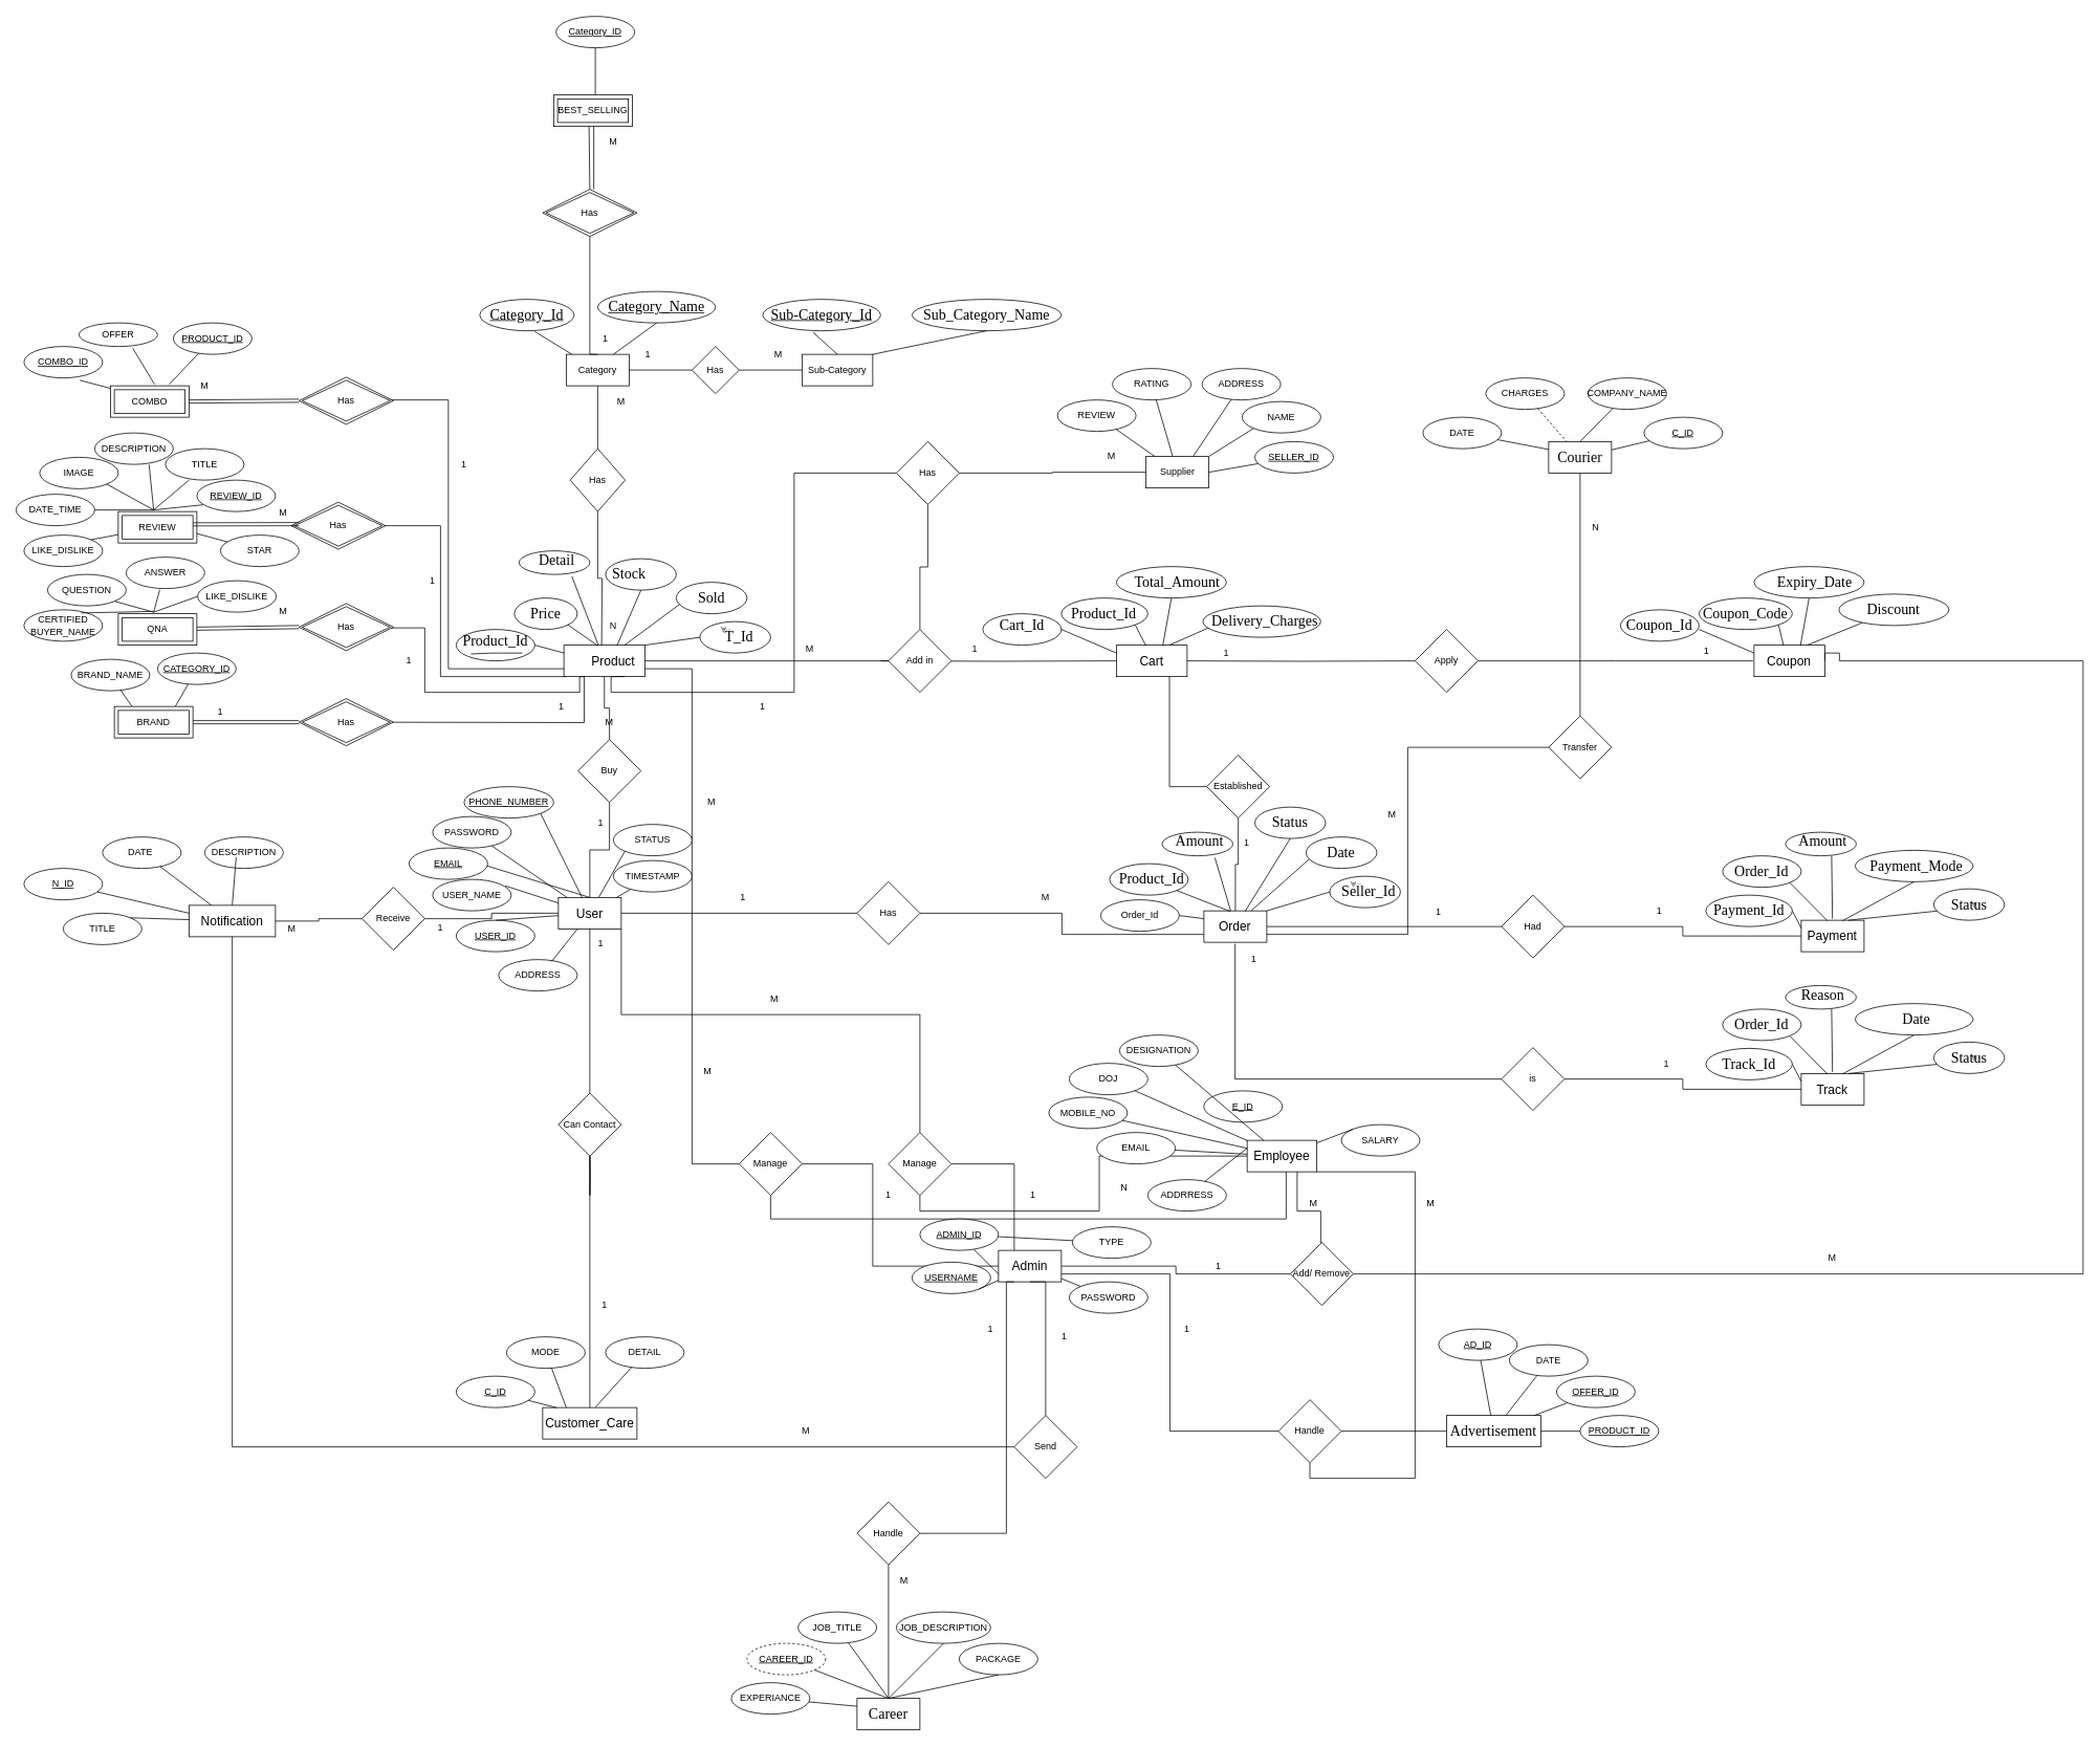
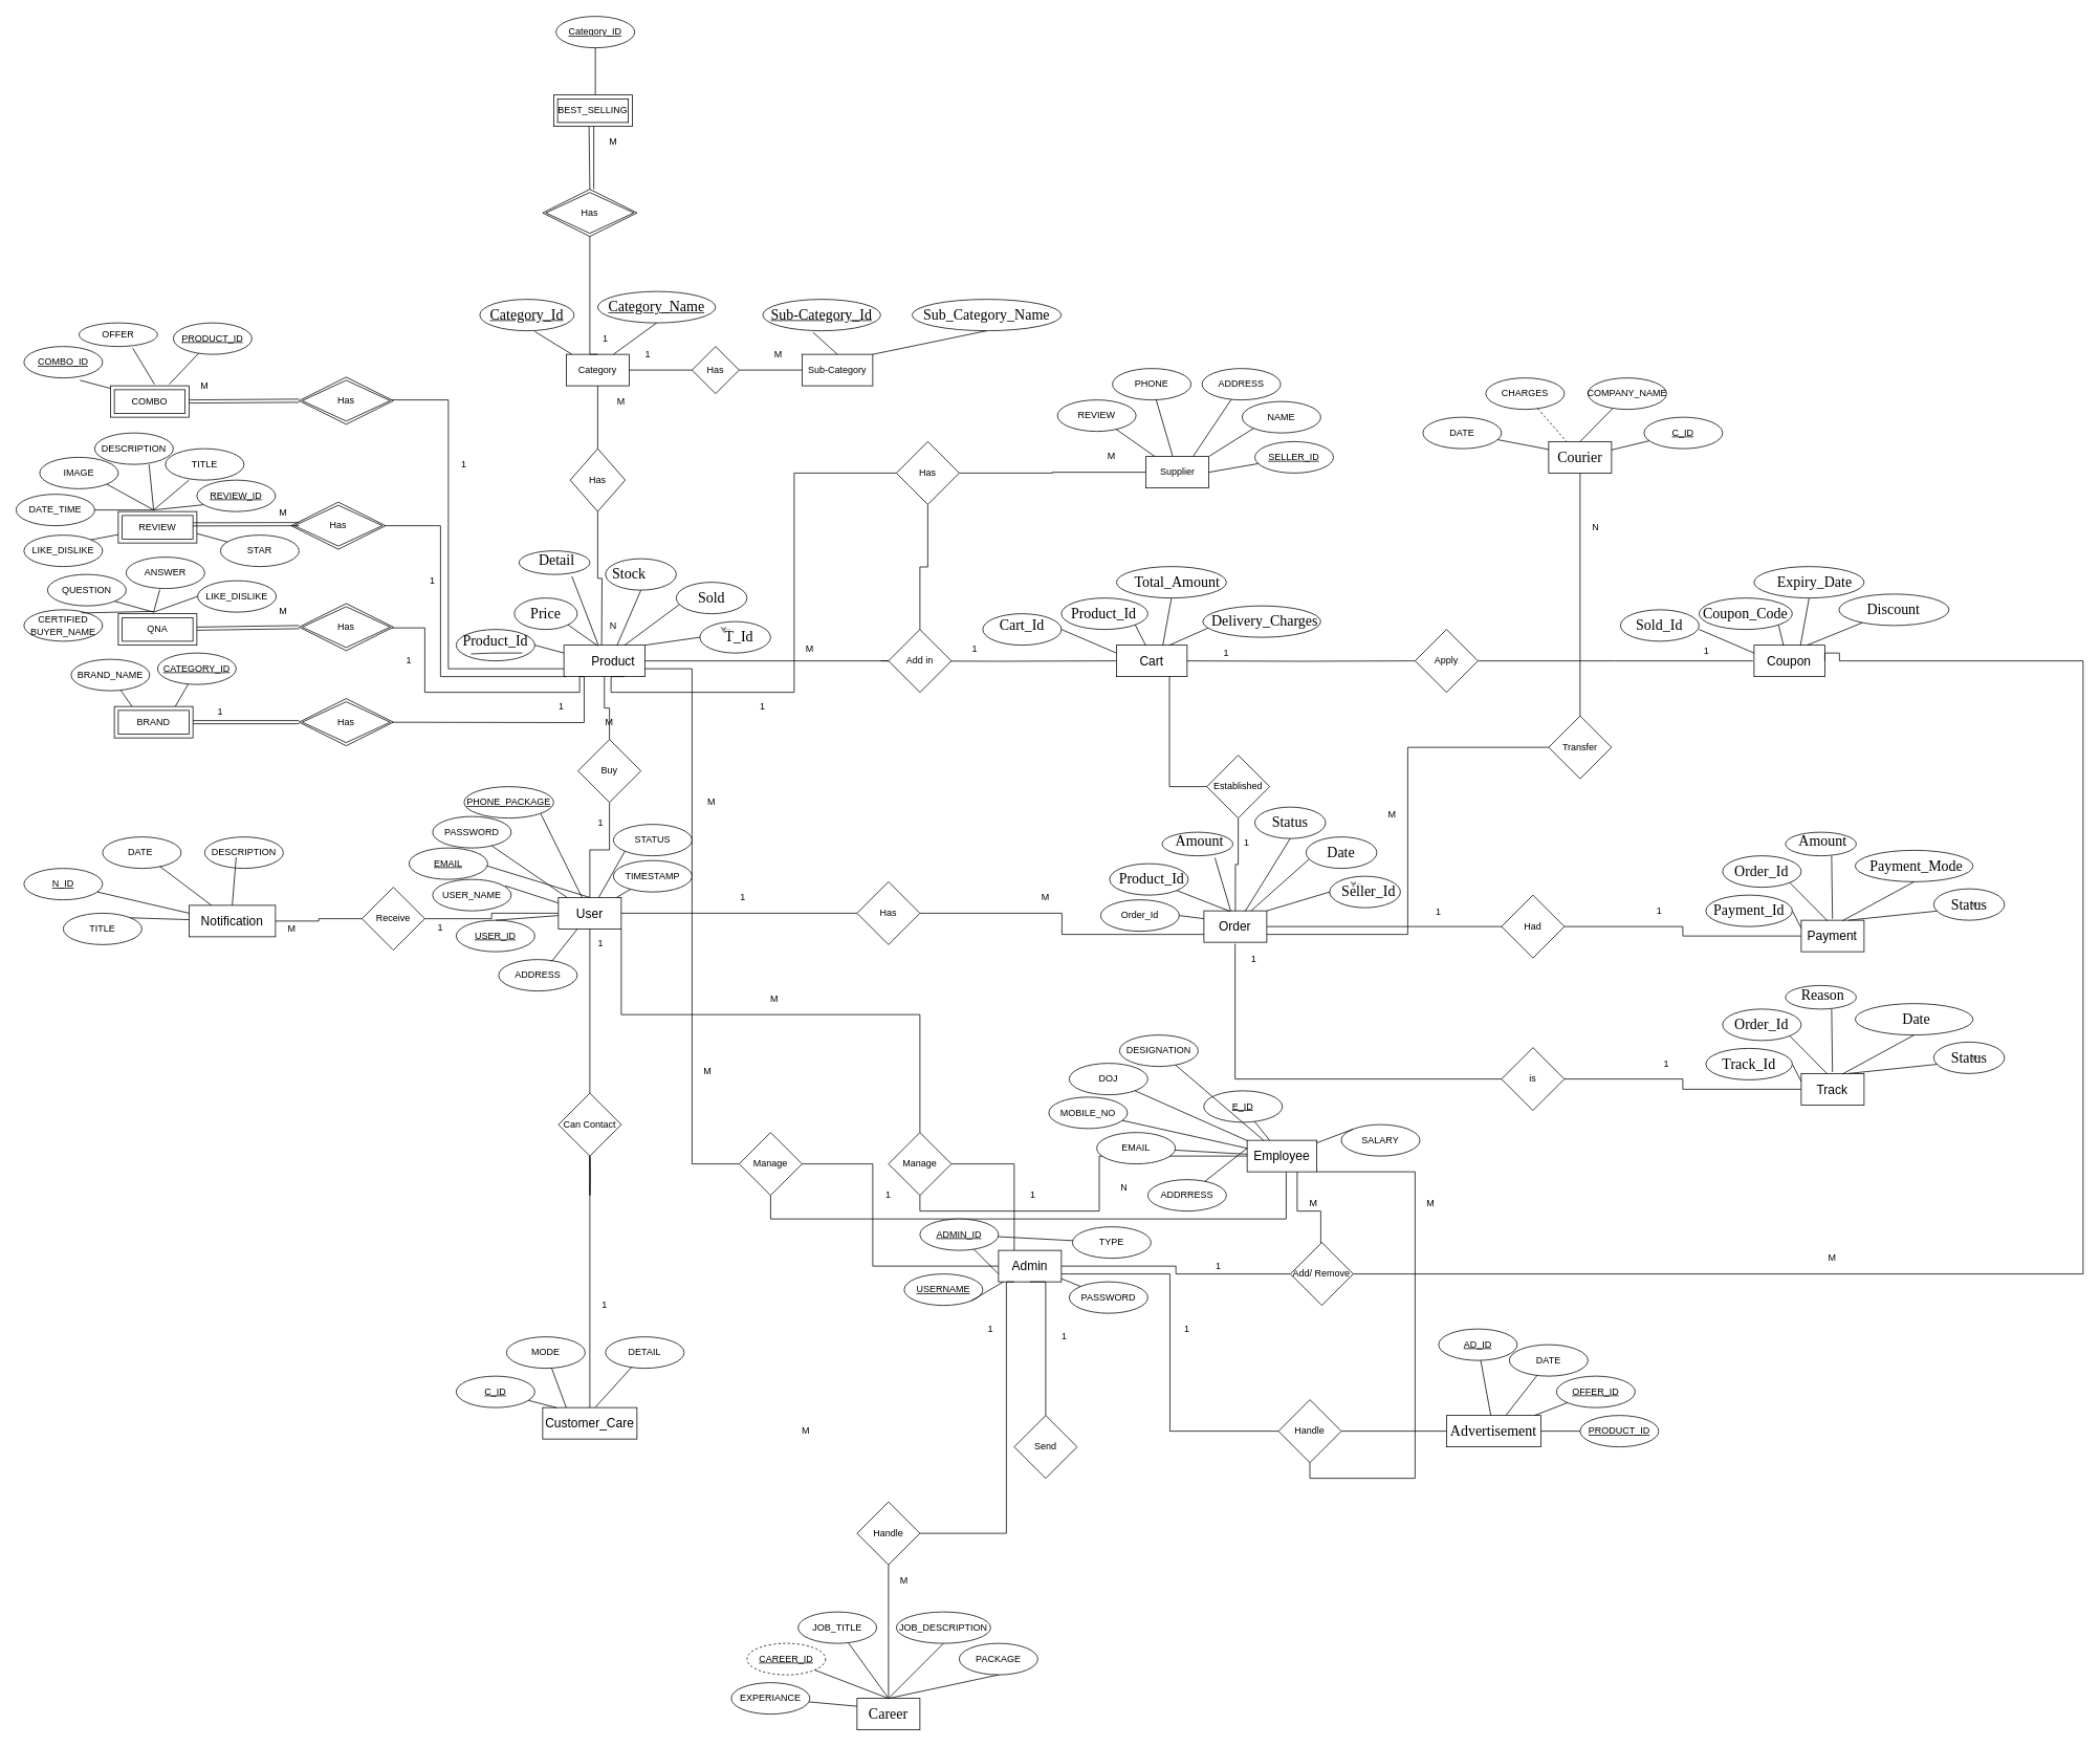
- <mxCell id="302" value="RATING" style="ellipse;whiteSpace=wrap;html=1;align=center;" parent="1" vertex="1"><mxGeometry x="1415" y="468" width="100" height="40" as="geometry" /></mxCell>
+ <mxCell id="302" value="PHONE" style="ellipse;whiteSpace=wrap;html=1;align=center;" parent="1" vertex="1"><mxGeometry x="1415" y="468" width="100" height="40" as="geometry" /></mxCell>
- <mxCell id="121" value="&lt;span id=&quot;docs-internal-guid-9eb8e1c8-7fff-ee49-3fa8-3c1113380a18&quot;&gt;&lt;span style=&quot;font-size: 14pt ; font-family: &amp;#34;times new roman&amp;#34; ; background-color: transparent ; vertical-align: baseline&quot;&gt;Coupon_Id&lt;/span&gt;&lt;/span&gt;" style="ellipse;whiteSpace=wrap;html=1;" parent="1" vertex="1"><mxGeometry x="2061.36" y="775" width="100" height="40" as="geometry" /></mxCell>
+ <mxCell id="121" value="&lt;span id=&quot;docs-internal-guid-9eb8e1c8-7fff-ee49-3fa8-3c1113380a18&quot;&gt;&lt;span style=&quot;font-size: 14pt ; font-family: &amp;#34;times new roman&amp;#34; ; background-color: transparent ; vertical-align: baseline&quot;&gt;Sold_Id&lt;/span&gt;&lt;/span&gt;" style="ellipse;whiteSpace=wrap;html=1;" parent="1" vertex="1"><mxGeometry x="2061.36" y="775" width="100" height="40" as="geometry" /></mxCell>
- <mxCell id="276" value="PHONE_NUMBER" style="ellipse;whiteSpace=wrap;html=1;align=center;fontStyle=4;" parent="1" vertex="1"><mxGeometry x="590" y="1000" width="114" height="40" as="geometry" /></mxCell>
+ <mxCell id="276" value="PHONE_PACKAGE" style="ellipse;whiteSpace=wrap;html=1;align=center;fontStyle=4;" parent="1" vertex="1"><mxGeometry x="590" y="1000" width="114" height="40" as="geometry" /></mxCell>
+ <mxCell id="285" value="" style="endArrow=none;html=1;rounded=0;" parent="1" source="277" target="178" edge="1"><mxGeometry relative="1" as="geometry"><mxPoint x="1491.36" y="1850" as="sourcePoint" /><mxPoint x="1651.36" y="1850" as="targetPoint" /></mxGeometry></mxCell>
- <mxCell id="245" value="USERNAME" style="ellipse;whiteSpace=wrap;html=1;align=center;fontStyle=4;" parent="1" vertex="1"><mxGeometry x="1160" y="1605" width="100" height="40" as="geometry" /></mxCell>
+ <mxCell id="245" value="USERNAME" style="ellipse;whiteSpace=wrap;html=1;align=center;fontStyle=4;" parent="1" vertex="1"><mxGeometry x="1150" y="1620" width="100" height="40" as="geometry" /></mxCell>
- <mxCell id="165" style="edgeStyle=orthogonalEdgeStyle;rounded=0;orthogonalLoop=1;jettySize=auto;html=1;shadow=0;startArrow=none;startFill=0;startSize=5;endArrow=none;endFill=0;strokeColor=#000000;entryX=0.5;entryY=1;entryDx=0;entryDy=0;" parent="1" source="166" target="144" edge="1"><mxGeometry relative="1" as="geometry"><mxPoint x="300" y="1200" as="targetPoint" /></mxGeometry></mxCell>
